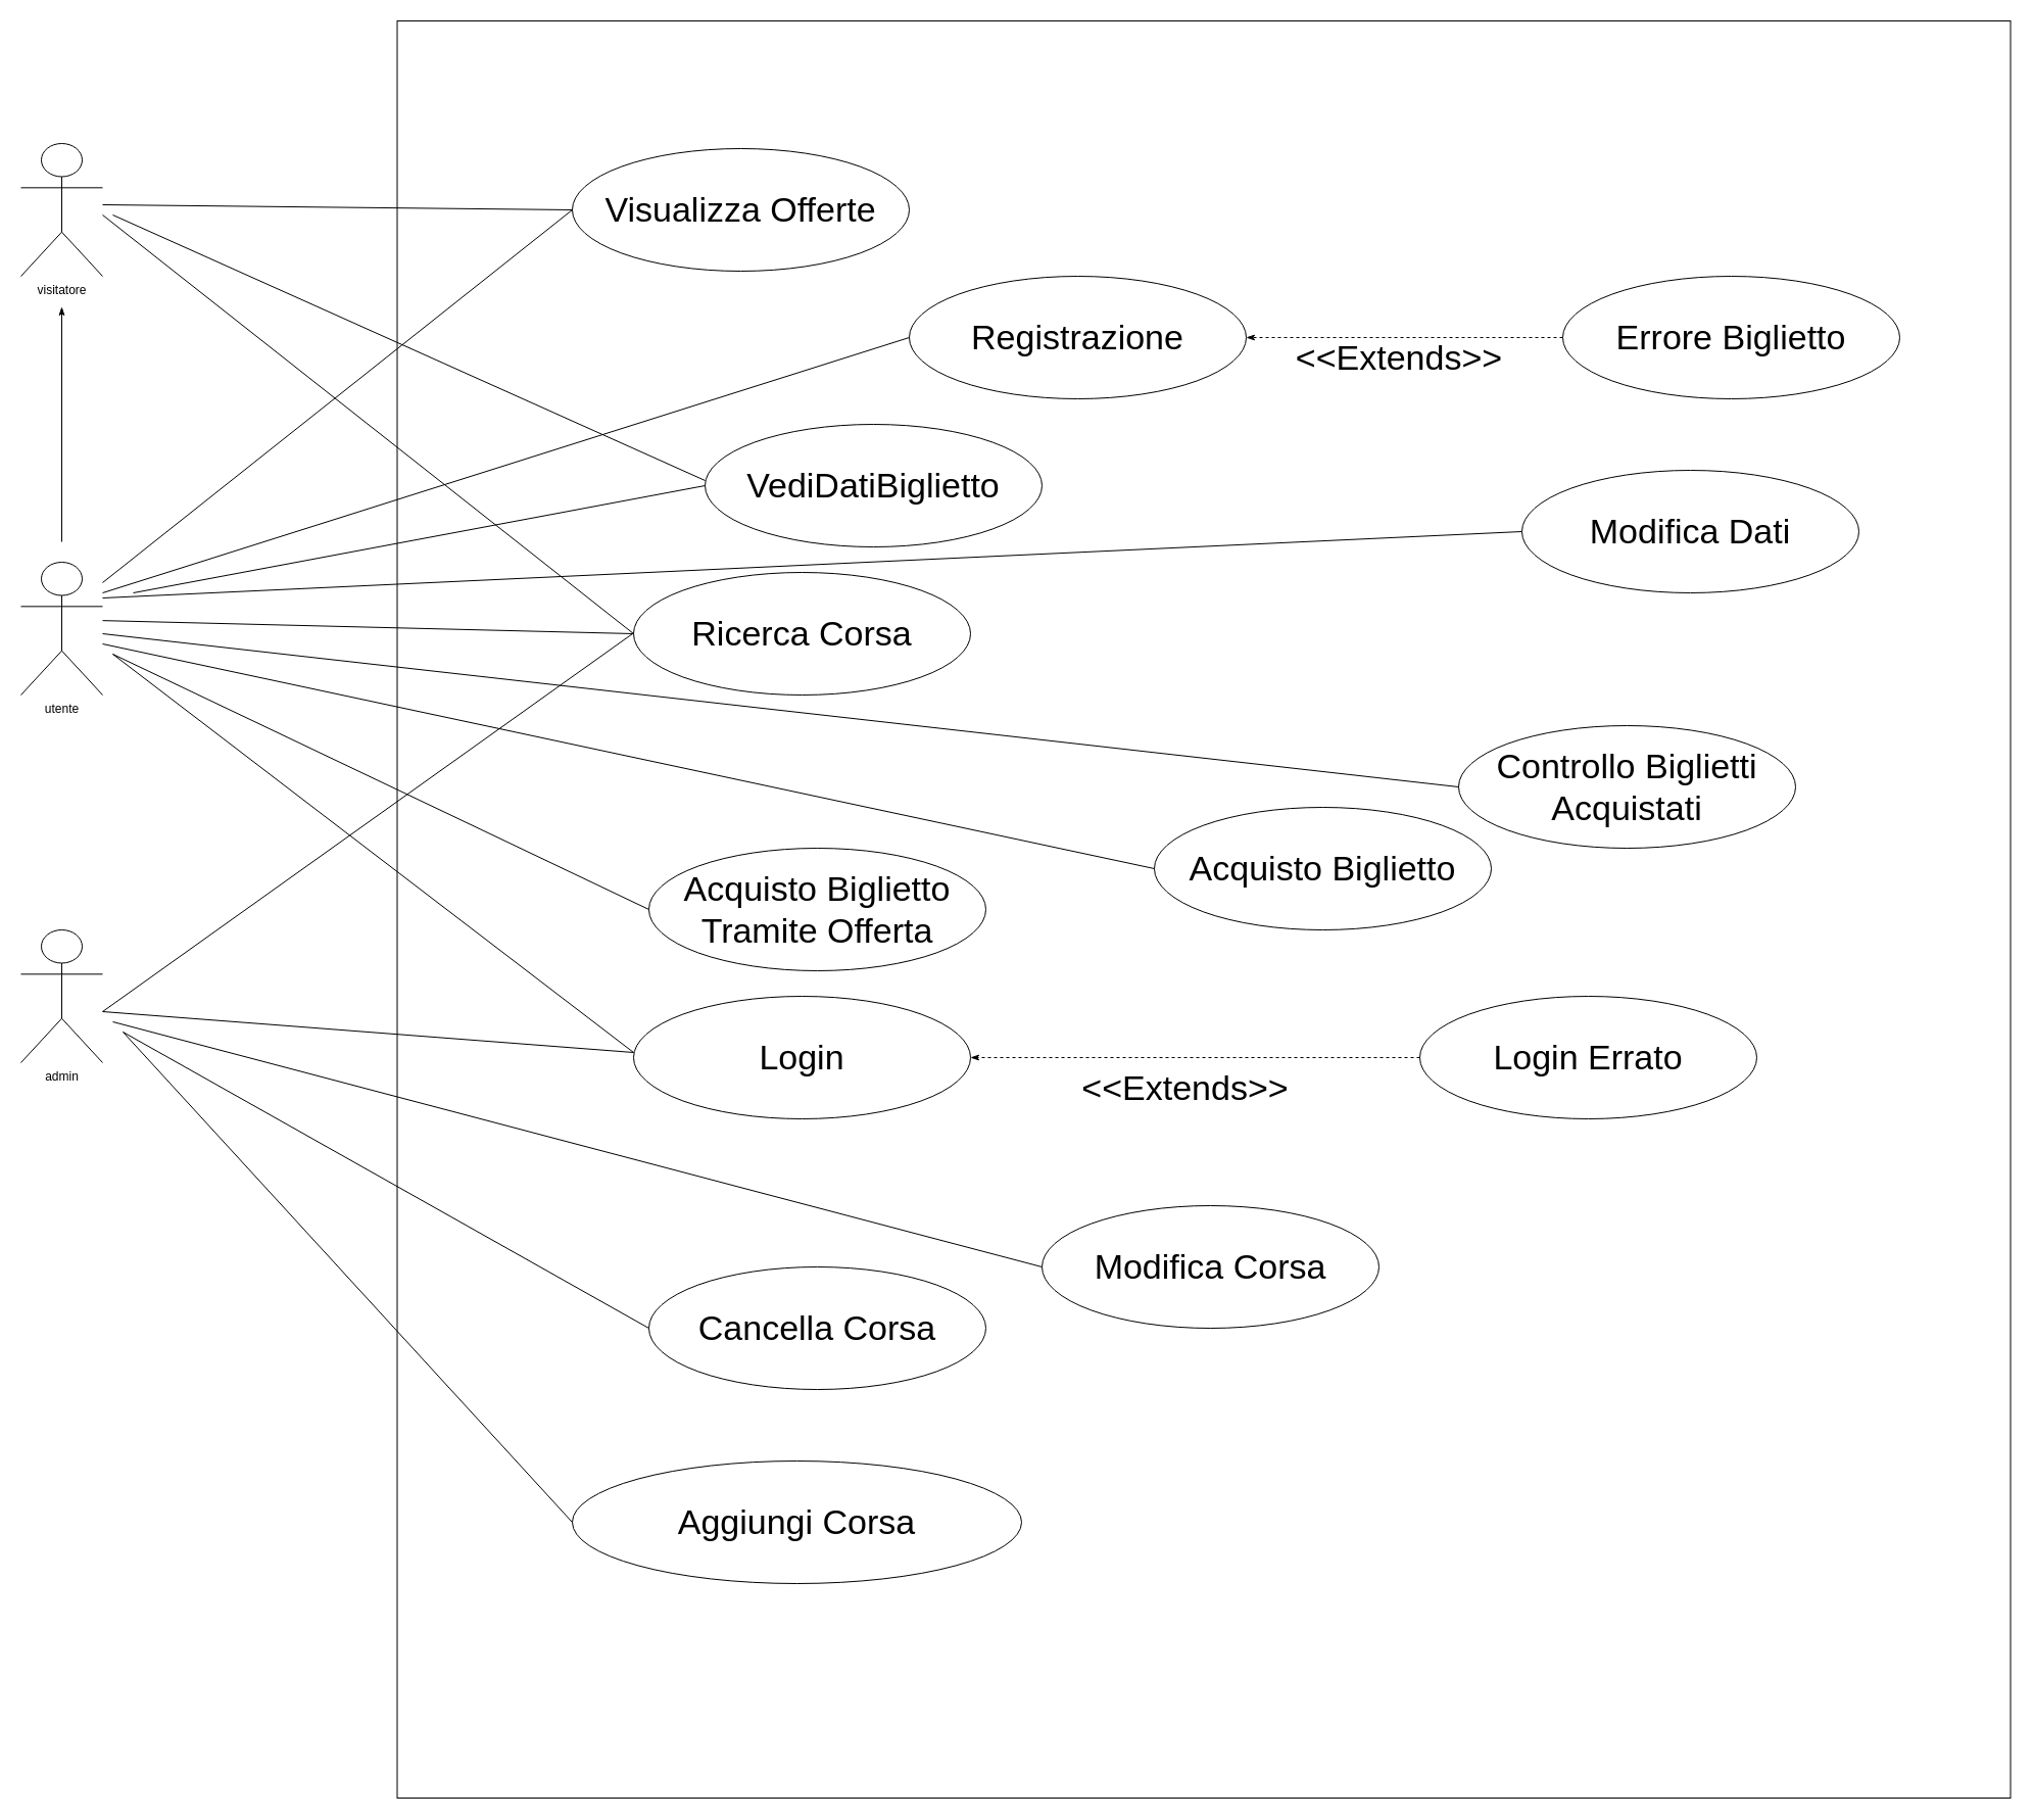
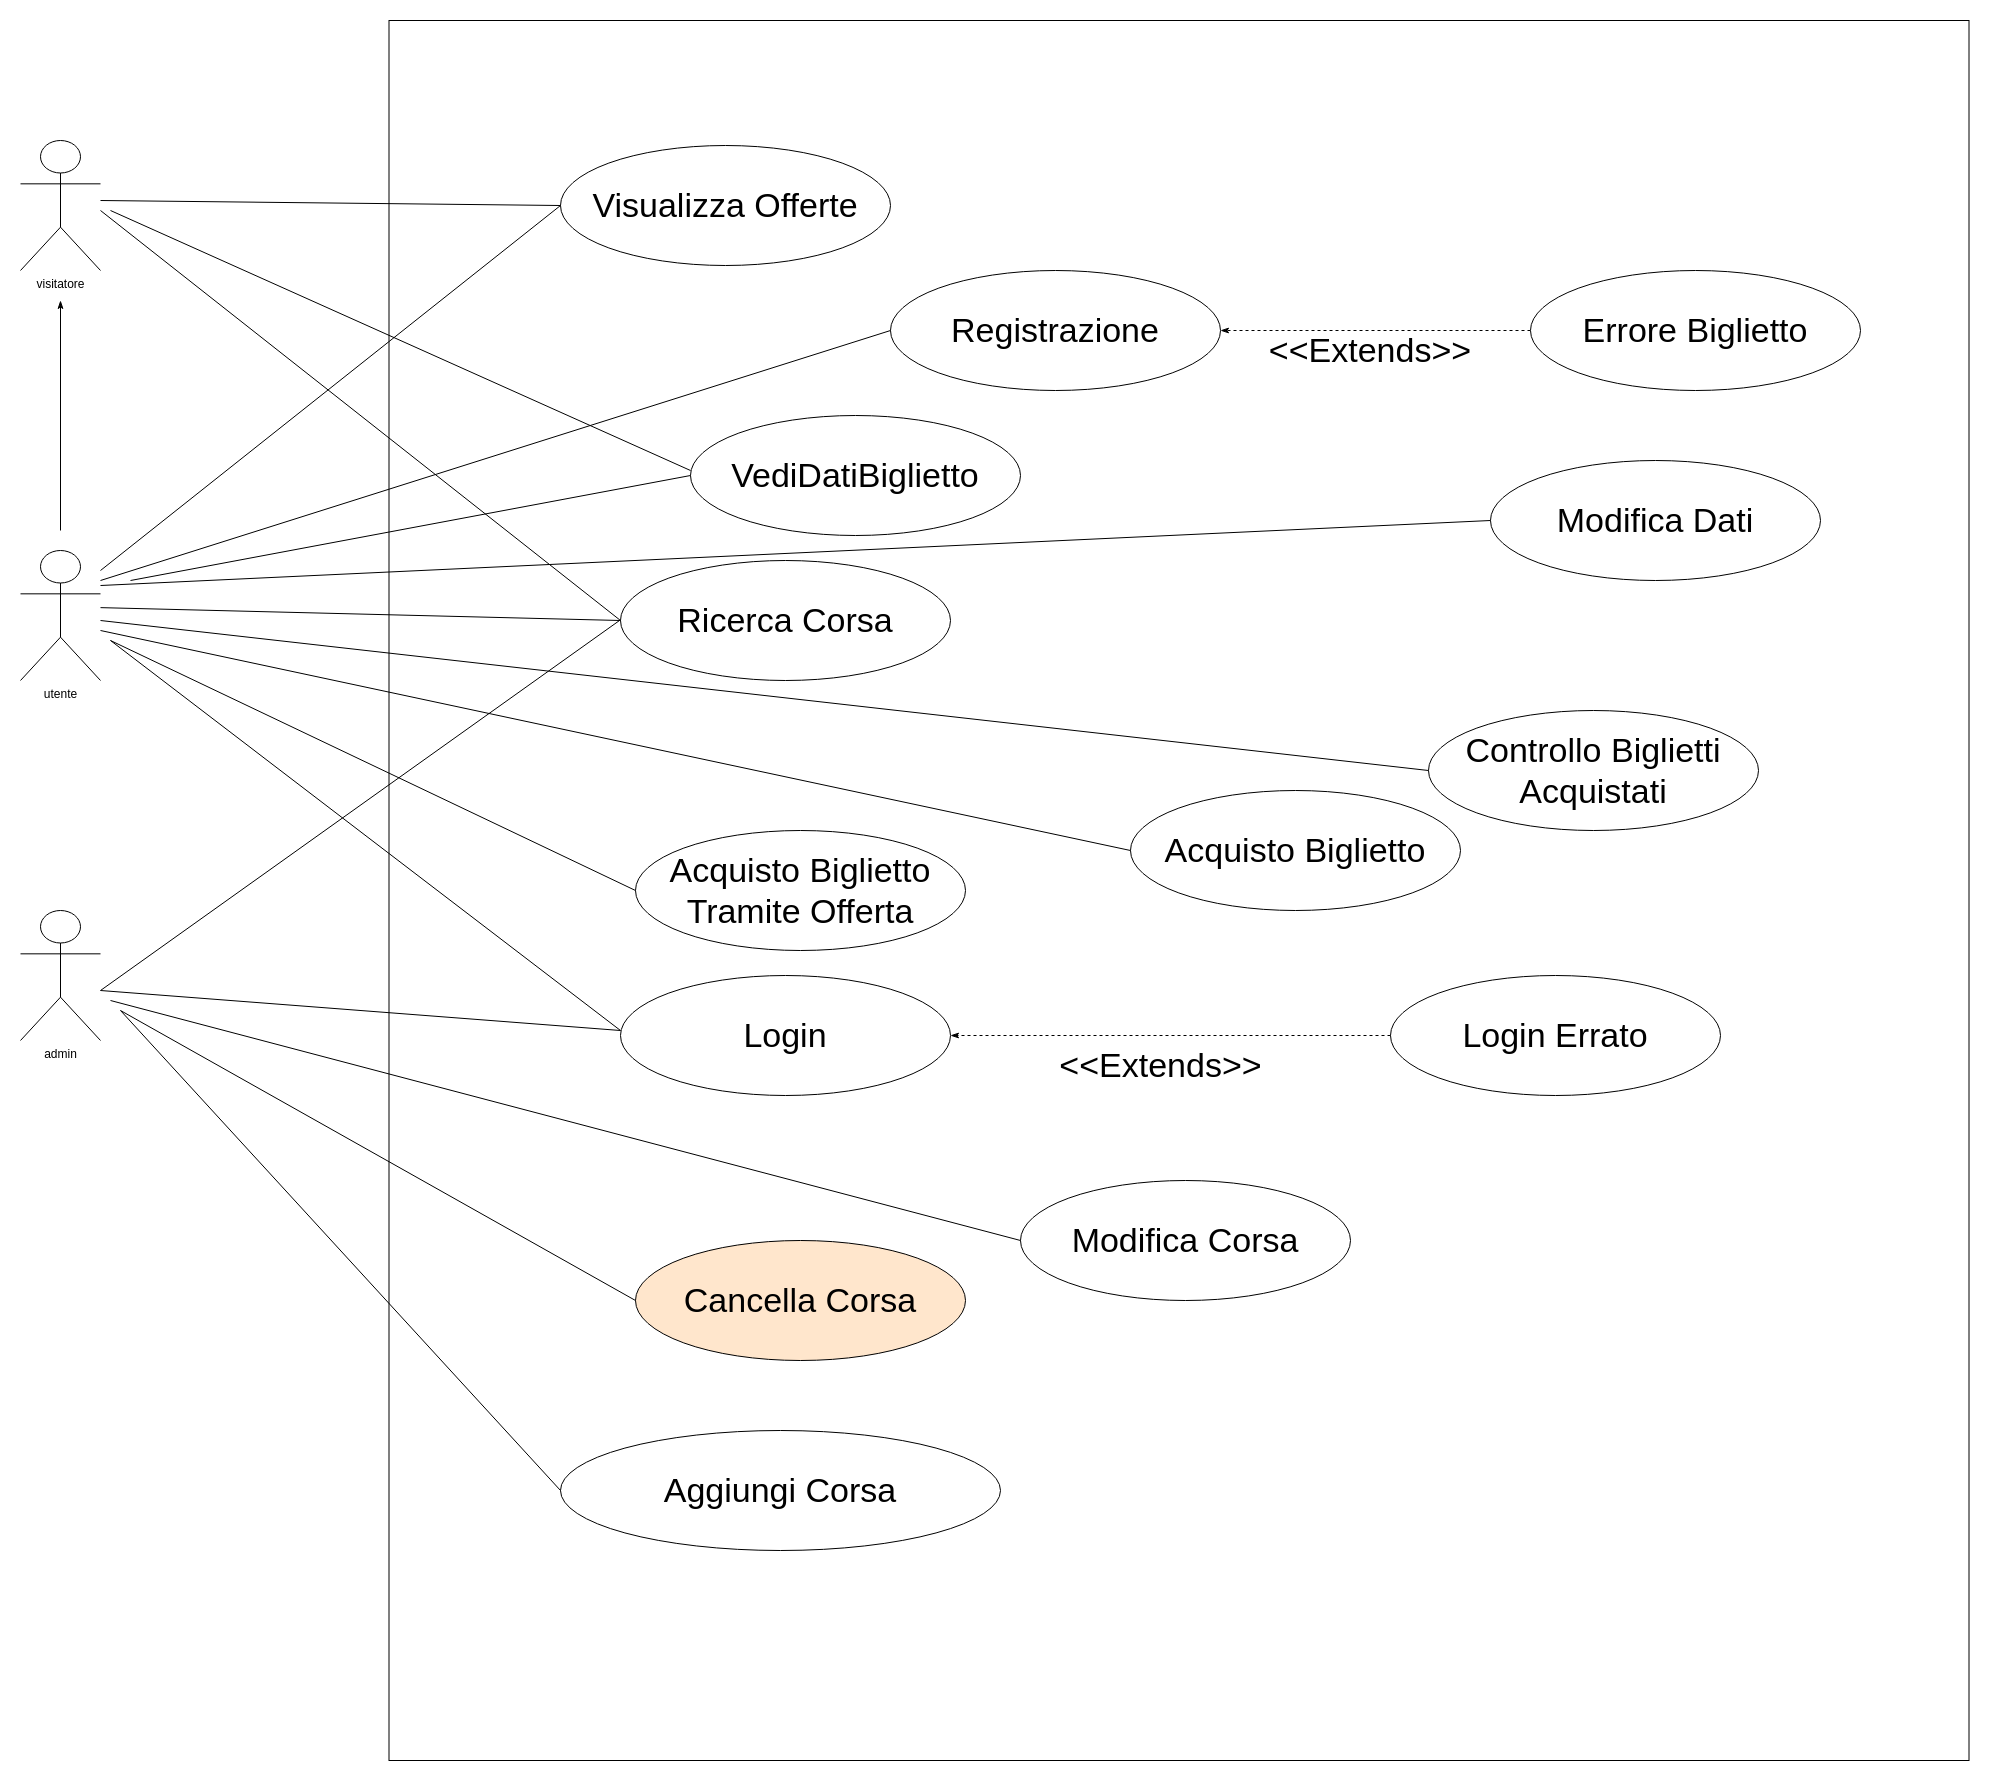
- <mxCell id="31" value="&lt;font style=&quot;font-size: 34px&quot;&gt;Cancella Corsa&lt;/font&gt;" style="ellipse;whiteSpace=wrap;html=1;" vertex="1" parent="1"><mxGeometry x="635" y="1240" width="330" height="120" as="geometry" /></mxCell>
+ <mxCell id="31" value="&lt;font style=&quot;font-size: 34px&quot;&gt;Cancella Corsa&lt;/font&gt;" style="ellipse;whiteSpace=wrap;html=1;fillColor=#ffe6cc;" vertex="1" parent="1"><mxGeometry x="635" y="1240" width="330" height="120" as="geometry" /></mxCell>
